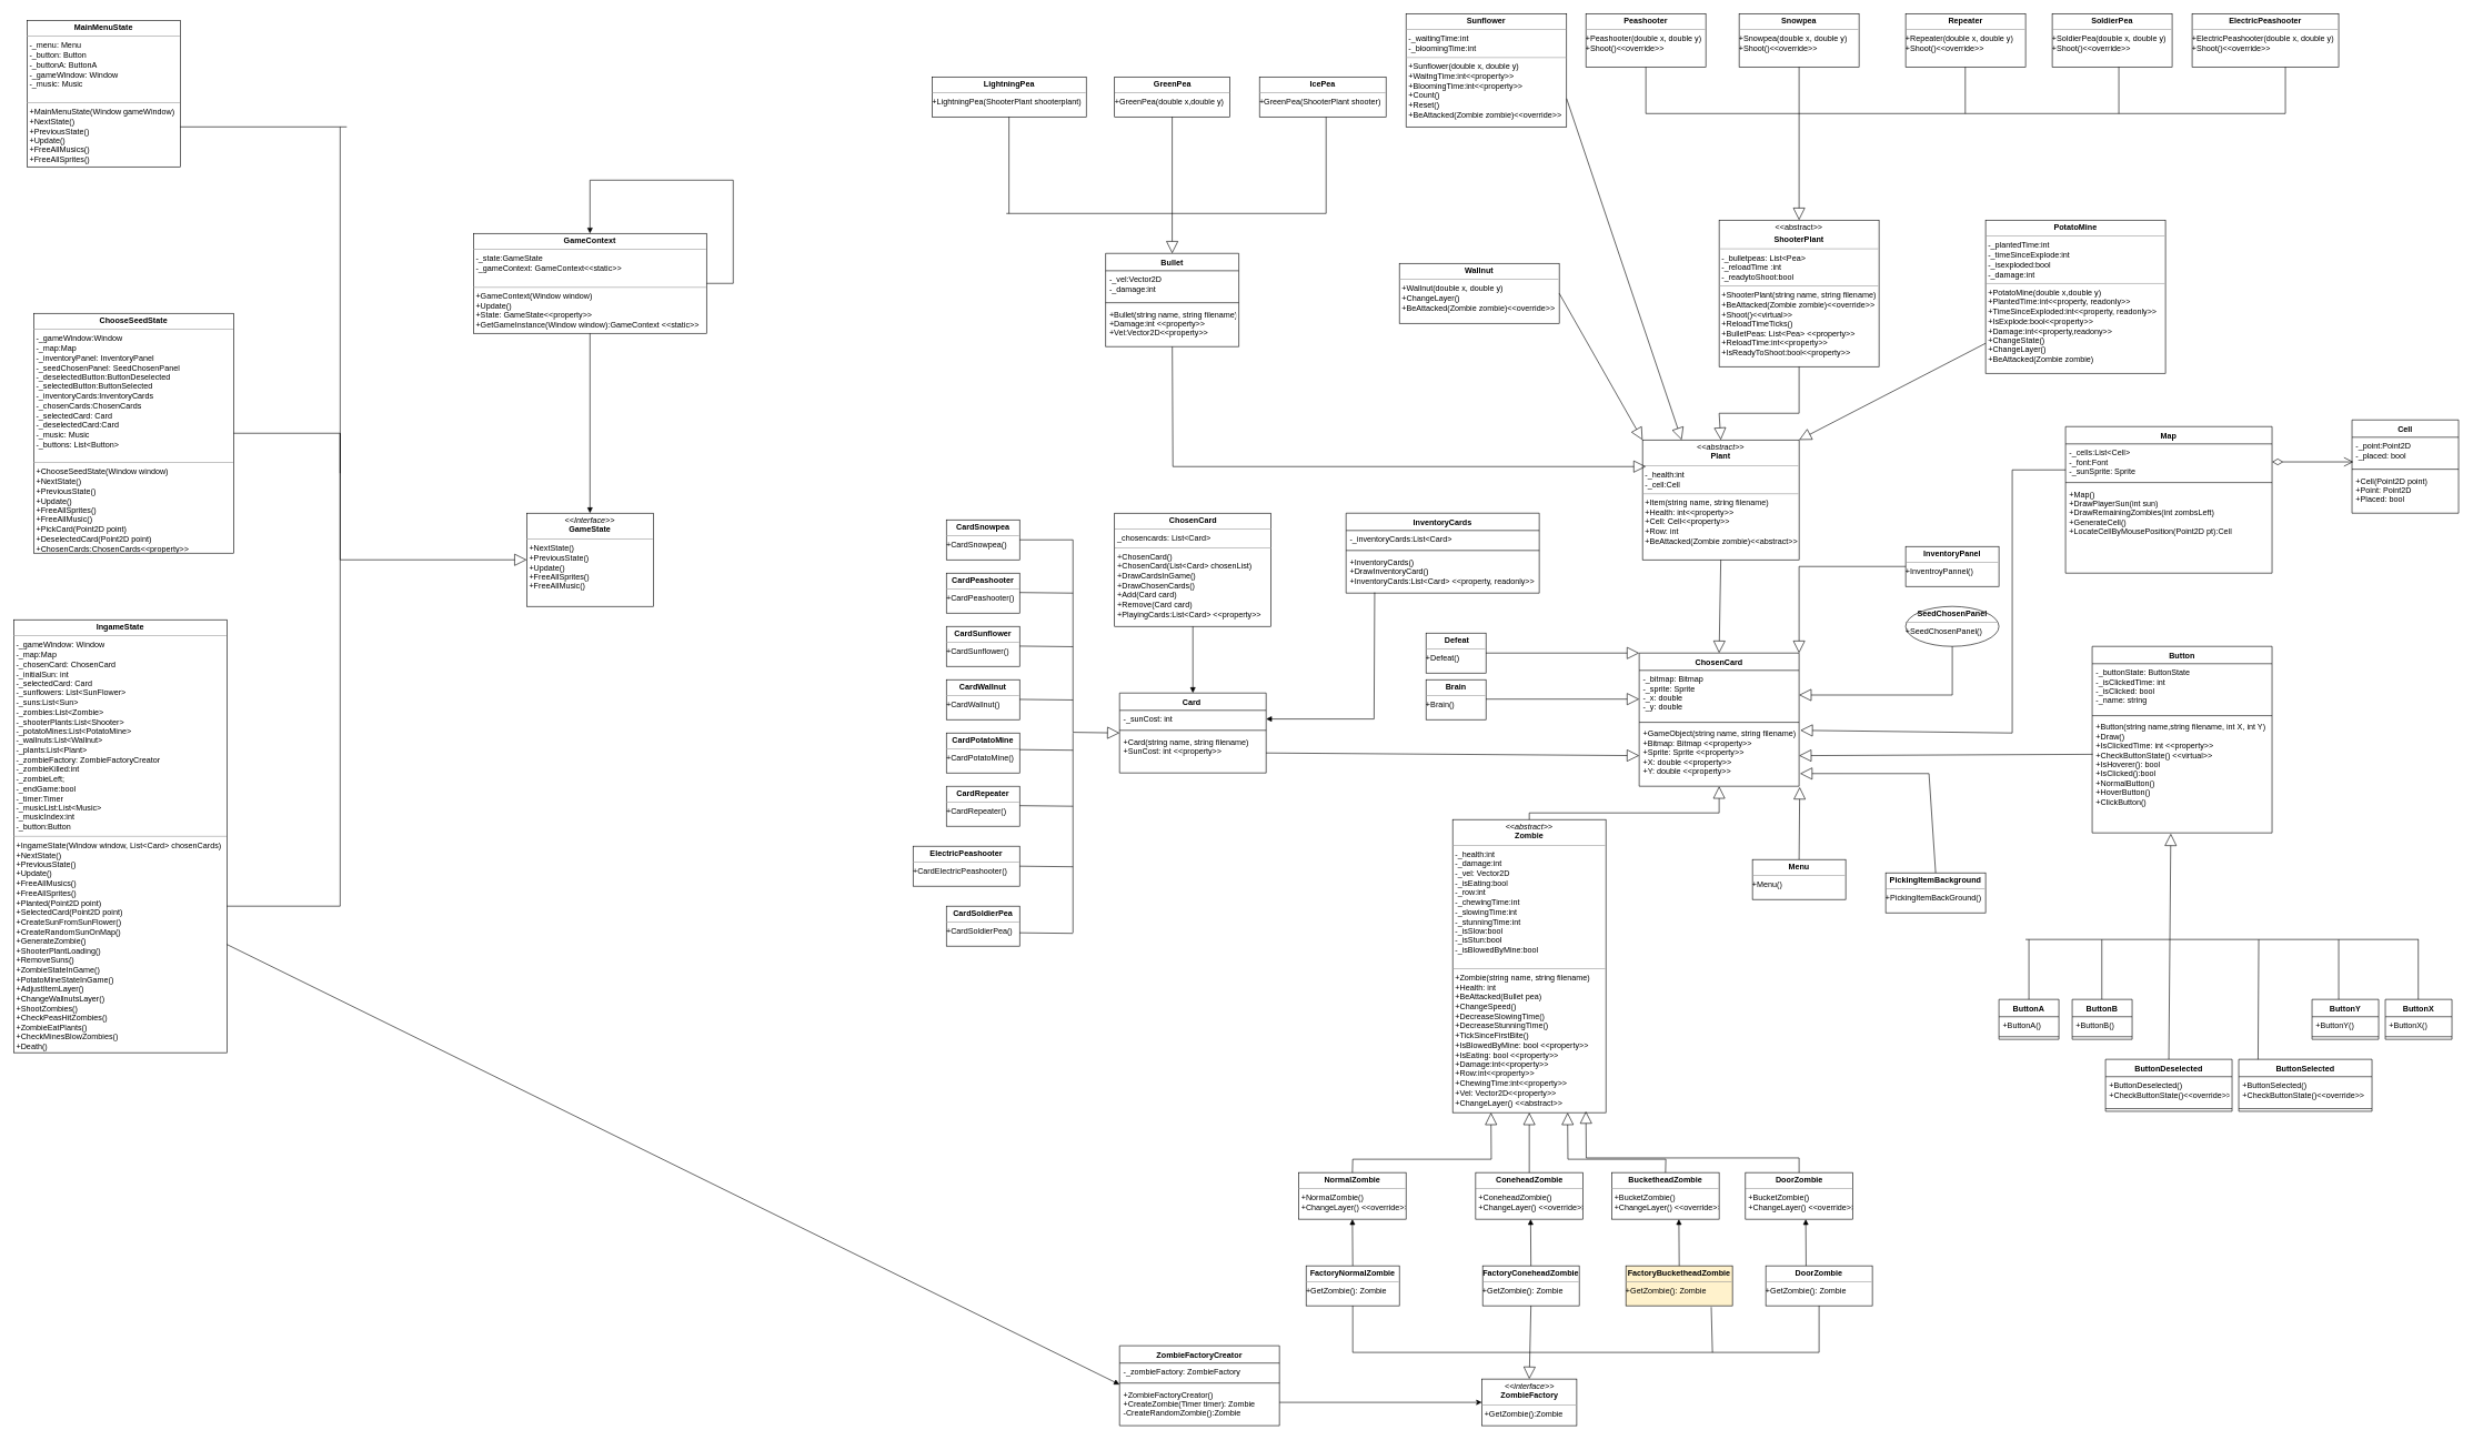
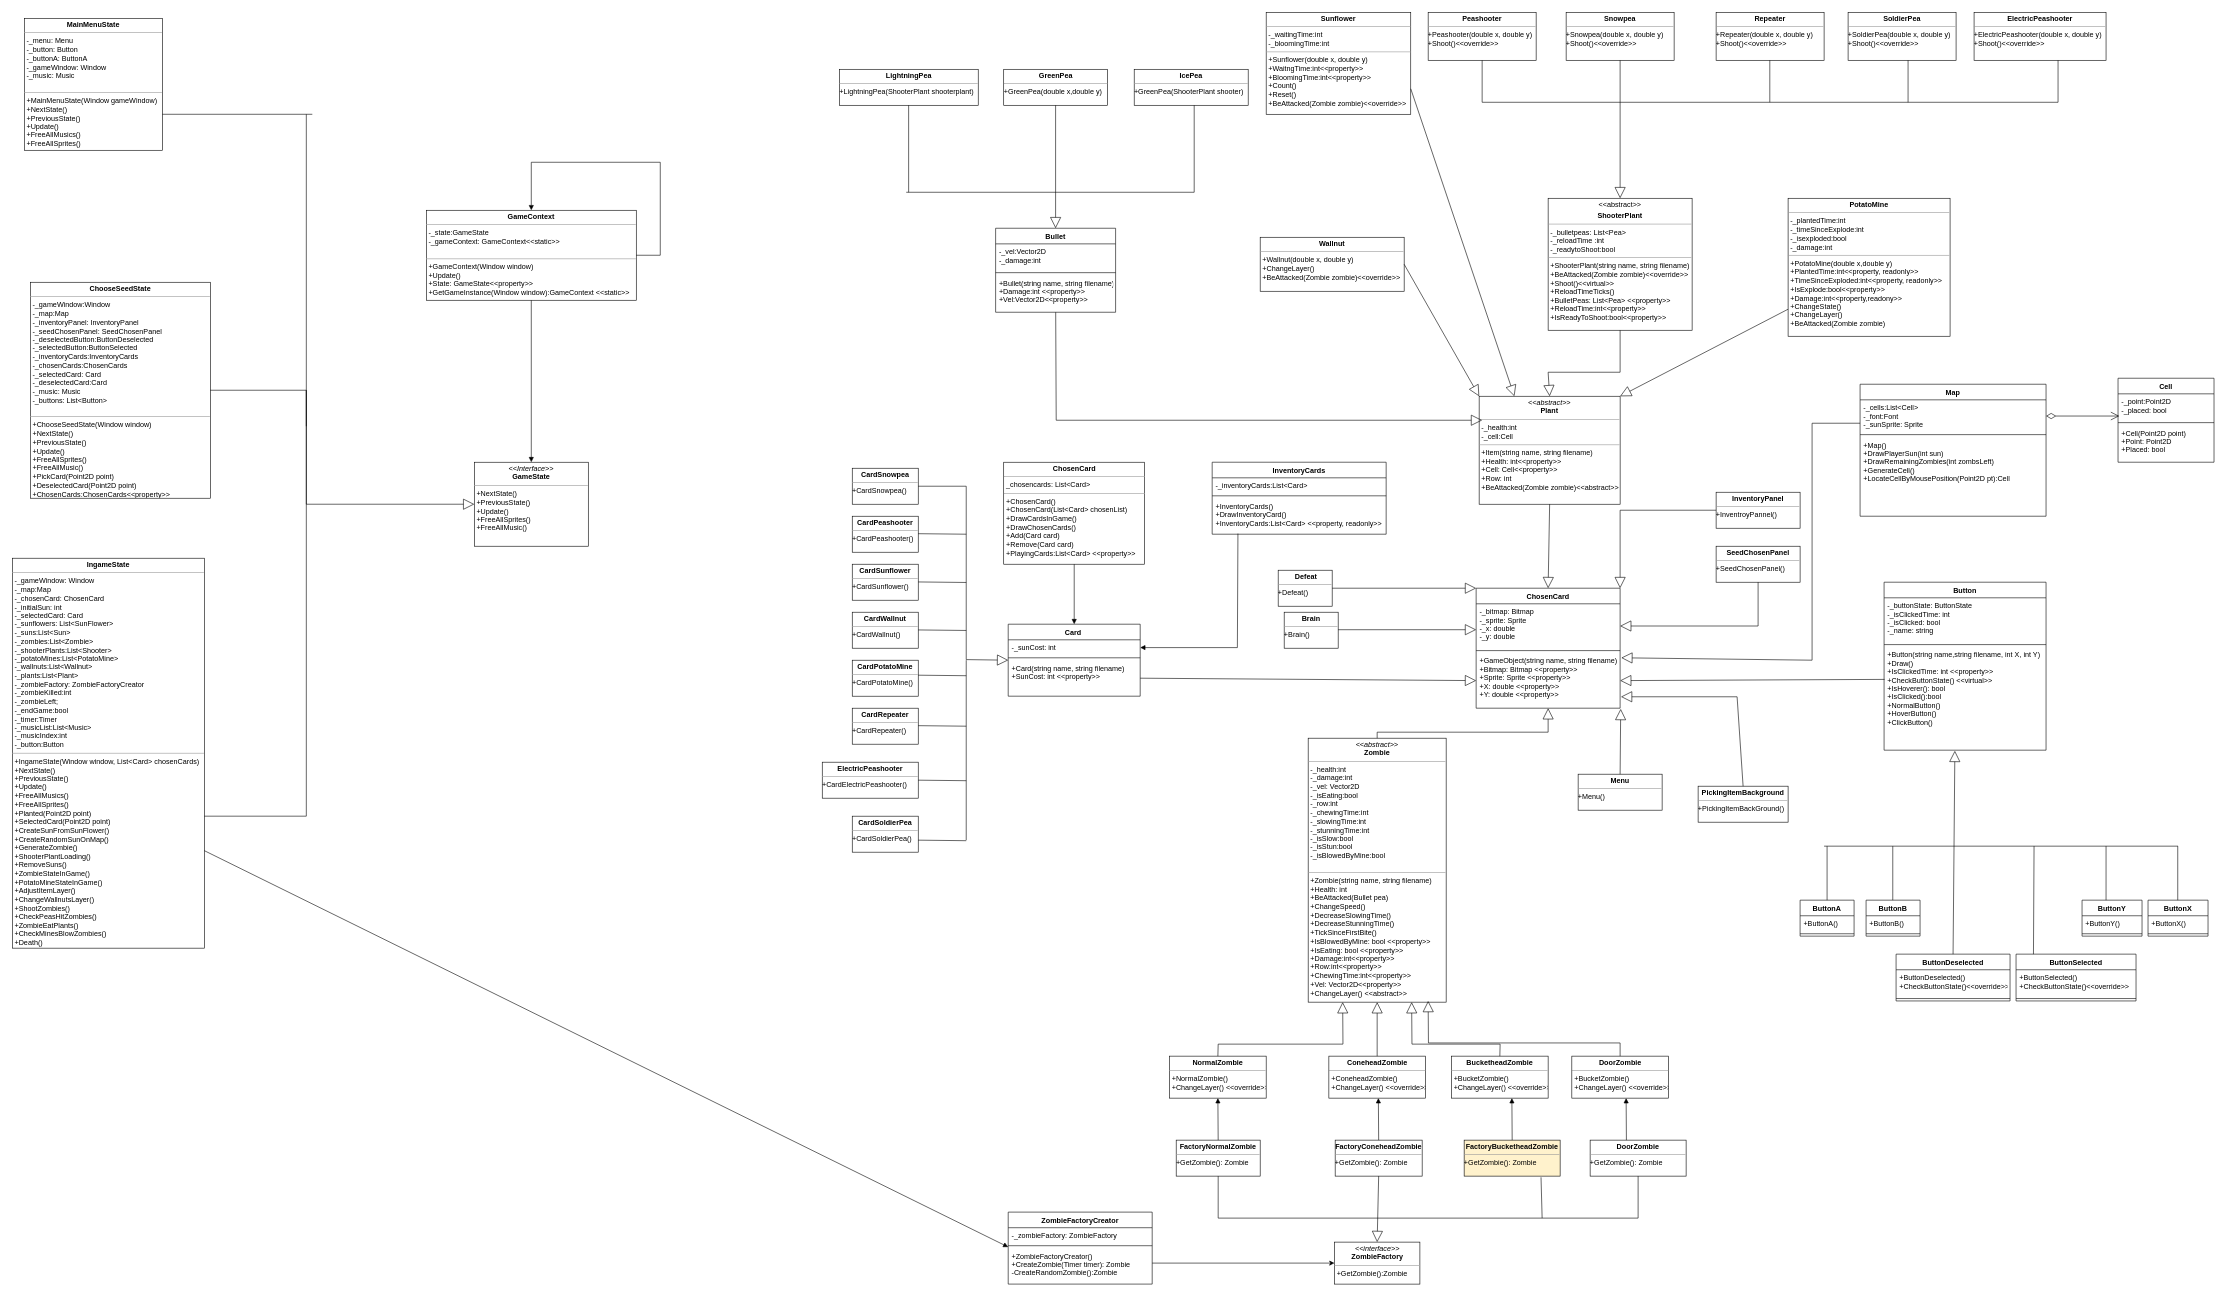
- <mxCell id="84" value="&lt;p style=&quot;margin:0px;margin-top:4px;text-align:center;&quot;&gt;&lt;b&gt;SeedChosenPanel&lt;/b&gt;&lt;/p&gt;&lt;hr size=&quot;1&quot;&gt;&lt;div style=&quot;height:2px;&quot;&gt;+SeedChosenPanel()&lt;/div&gt;" style="ellipse;verticalAlign=top;align=left;overflow=fill;fontSize=12;fontFamily=Helvetica;html=1;" parent="1" vertex="1"><mxGeometry x="2860" y="910" width="140" height="60" as="geometry" /></mxCell>
+ <mxCell id="84" value="&lt;p style=&quot;margin:0px;margin-top:4px;text-align:center;&quot;&gt;&lt;b&gt;SeedChosenPanel&lt;/b&gt;&lt;/p&gt;&lt;hr size=&quot;1&quot;&gt;&lt;div style=&quot;height:2px;&quot;&gt;+SeedChosenPanel()&lt;/div&gt;" style="verticalAlign=top;align=left;overflow=fill;fontSize=12;fontFamily=Helvetica;html=1;" parent="1" vertex="1"><mxGeometry x="2860" y="910" width="140" height="60" as="geometry" /></mxCell>
- <mxCell id="73" value="&lt;p style=&quot;margin:0px;margin-top:4px;text-align:center;&quot;&gt;&lt;b&gt;&amp;nbsp;Defeat&lt;/b&gt;&lt;/p&gt;&lt;hr size=&quot;1&quot;&gt;&lt;div style=&quot;height:2px;&quot;&gt;+Defeat()&lt;/div&gt;" style="verticalAlign=top;align=left;overflow=fill;fontSize=12;fontFamily=Helvetica;html=1;" parent="1" vertex="1"><mxGeometry x="2140" y="950" width="90" height="60" as="geometry" /></mxCell>
+ <mxCell id="73" value="&lt;p style=&quot;margin:0px;margin-top:4px;text-align:center;&quot;&gt;&lt;b&gt;&amp;nbsp;Defeat&lt;/b&gt;&lt;/p&gt;&lt;hr size=&quot;1&quot;&gt;&lt;div style=&quot;height:2px;&quot;&gt;+Defeat()&lt;/div&gt;" style="verticalAlign=top;align=left;overflow=fill;fontSize=12;fontFamily=Helvetica;html=1;" parent="1" vertex="1"><mxGeometry x="2130" y="950" width="90" height="60" as="geometry" /></mxCell>
